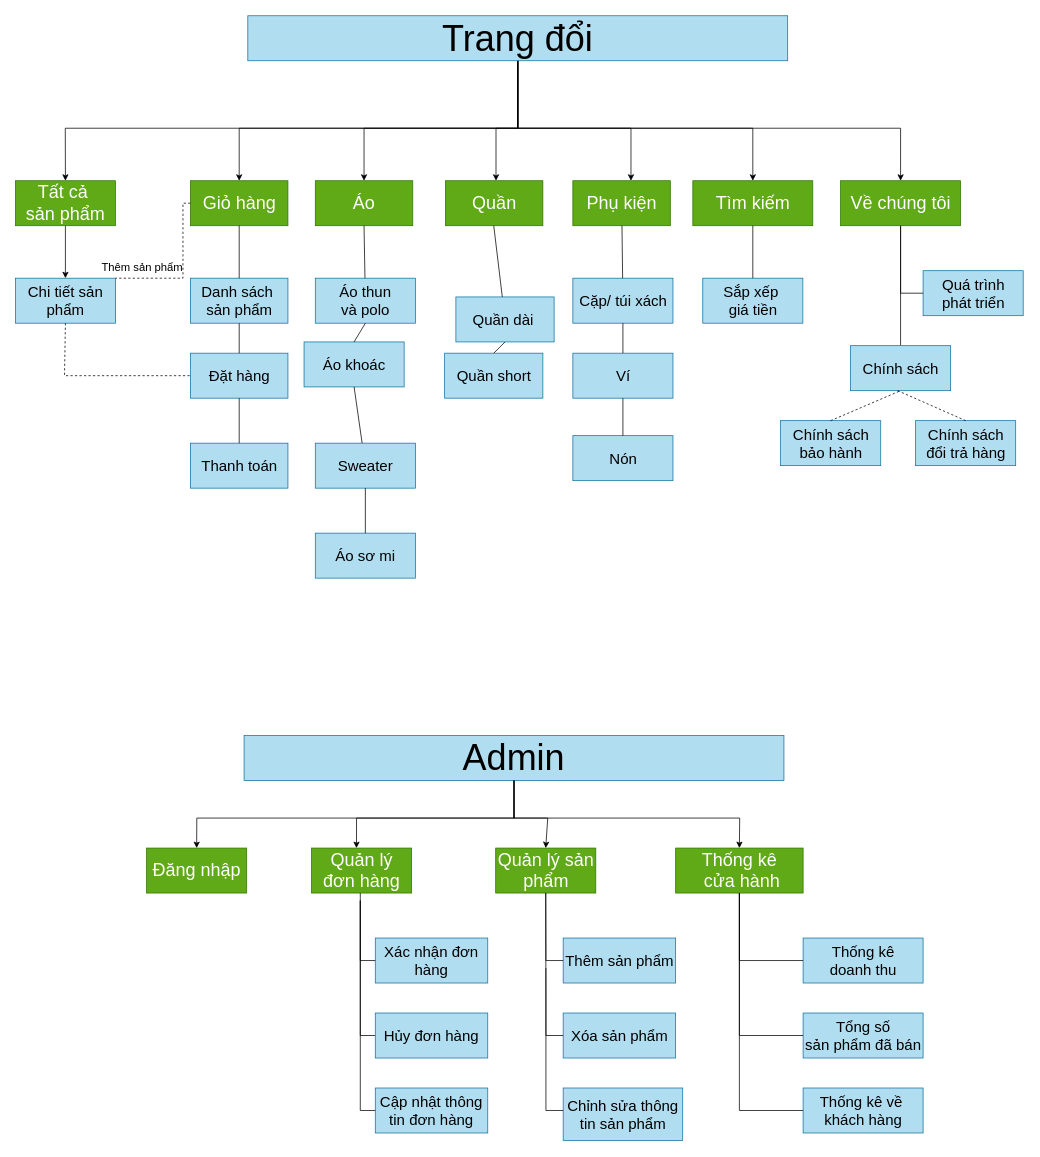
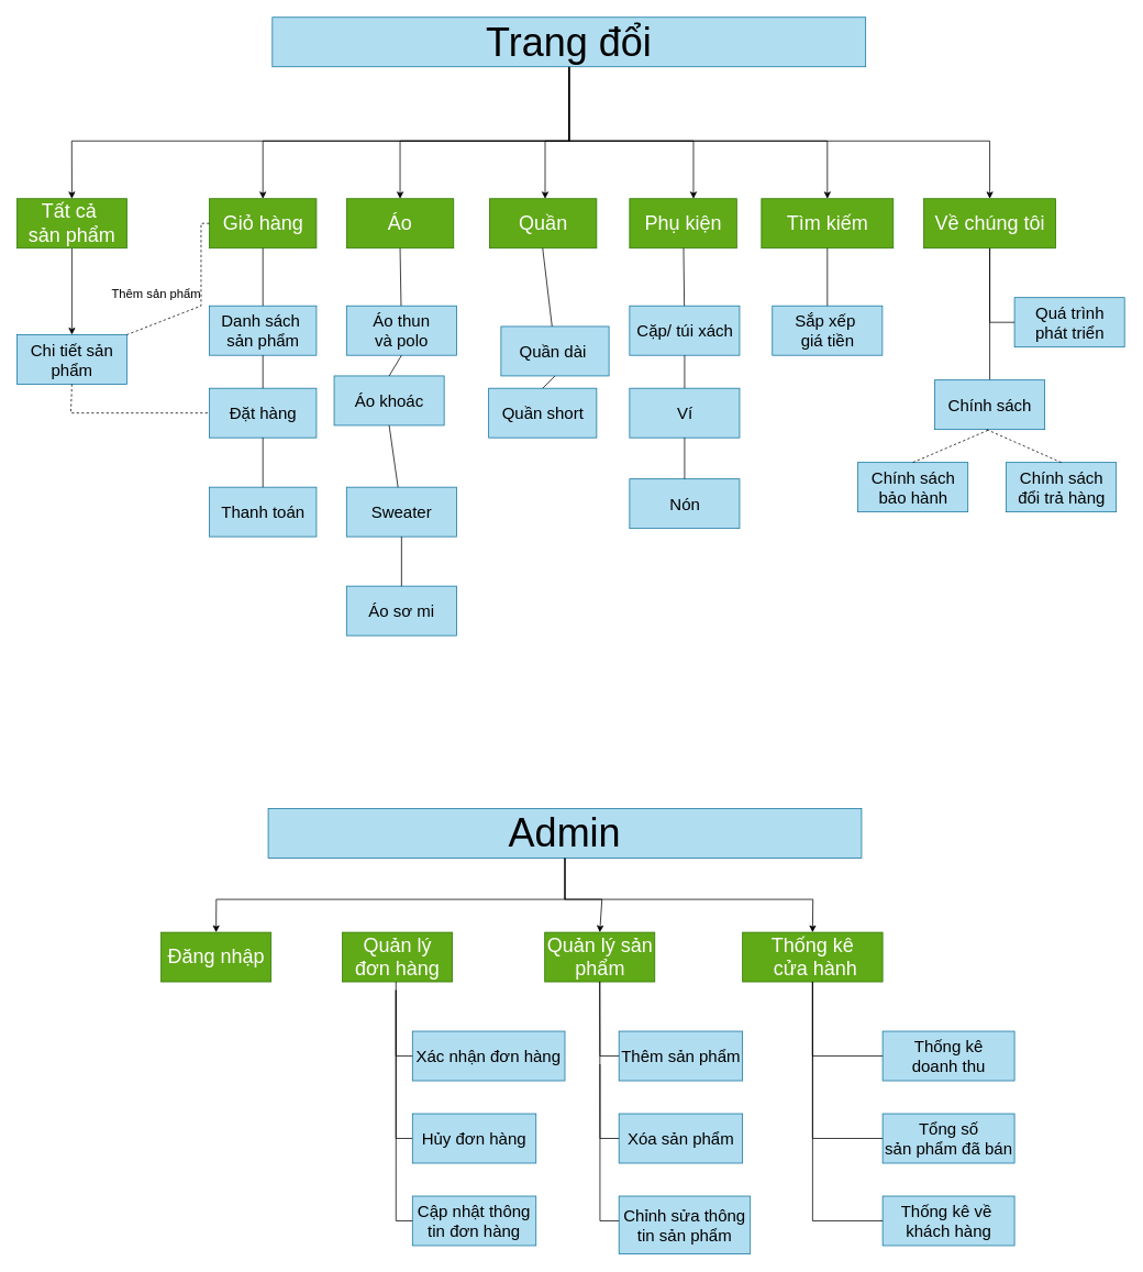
- <mxCell id="17" value="&lt;font style=&quot;font-size: 20px;&quot;&gt;Chi tiết sản phẩm&lt;/font&gt;" style="rounded=0;whiteSpace=wrap;html=1;fillColor=#b1ddf0;strokeColor=#10739e;" vertex="1" parent="1"><mxGeometry x="20" y="370" width="133.5" height="60" as="geometry" /></mxCell>
+ <mxCell id="17" value="&lt;font style=&quot;font-size: 20px;&quot;&gt;Chi tiết sản phẩm&lt;/font&gt;" style="rounded=0;whiteSpace=wrap;html=1;fillColor=#b1ddf0;strokeColor=#10739e;" vertex="1" parent="1"><mxGeometry x="20" y="405" width="133.5" height="60" as="geometry" /></mxCell>
- <mxCell id="69" value="" style="endArrow=classic;html=1;rounded=0;entryX=0.449;entryY=0;entryDx=0;entryDy=0;entryPerimeter=0;exitX=0.5;exitY=1;exitDx=0;exitDy=0;" edge="1" parent="1" source="59" target="60"><mxGeometry width="50" height="50" relative="1" as="geometry"><mxPoint x="765" y="1050" as="sourcePoint" /><mxPoint x="725" y="1120" as="targetPoint" /><Array as="points"><mxPoint x="685" y="1090" /><mxPoint x="475" y="1090" /></Array></mxGeometry></mxCell>
- <mxCell id="80" value="&lt;span style=&quot;font-size: 20px;&quot;&gt;Xác nhận đơn hàng&lt;/span&gt;" style="rounded=0;whiteSpace=wrap;html=1;fillColor=#b1ddf0;strokeColor=#10739e;" vertex="1" parent="1"><mxGeometry x="500" y="1250" width="150" height="60" as="geometry" /></mxCell>
+ <mxCell id="80" value="&lt;span style=&quot;font-size: 20px;&quot;&gt;Xác nhận đơn hàng&lt;/span&gt;" style="rounded=0;whiteSpace=wrap;html=1;fillColor=#b1ddf0;strokeColor=#10739e;" vertex="1" parent="1"><mxGeometry x="500" y="1250" width="185" height="60" as="geometry" /></mxCell>
